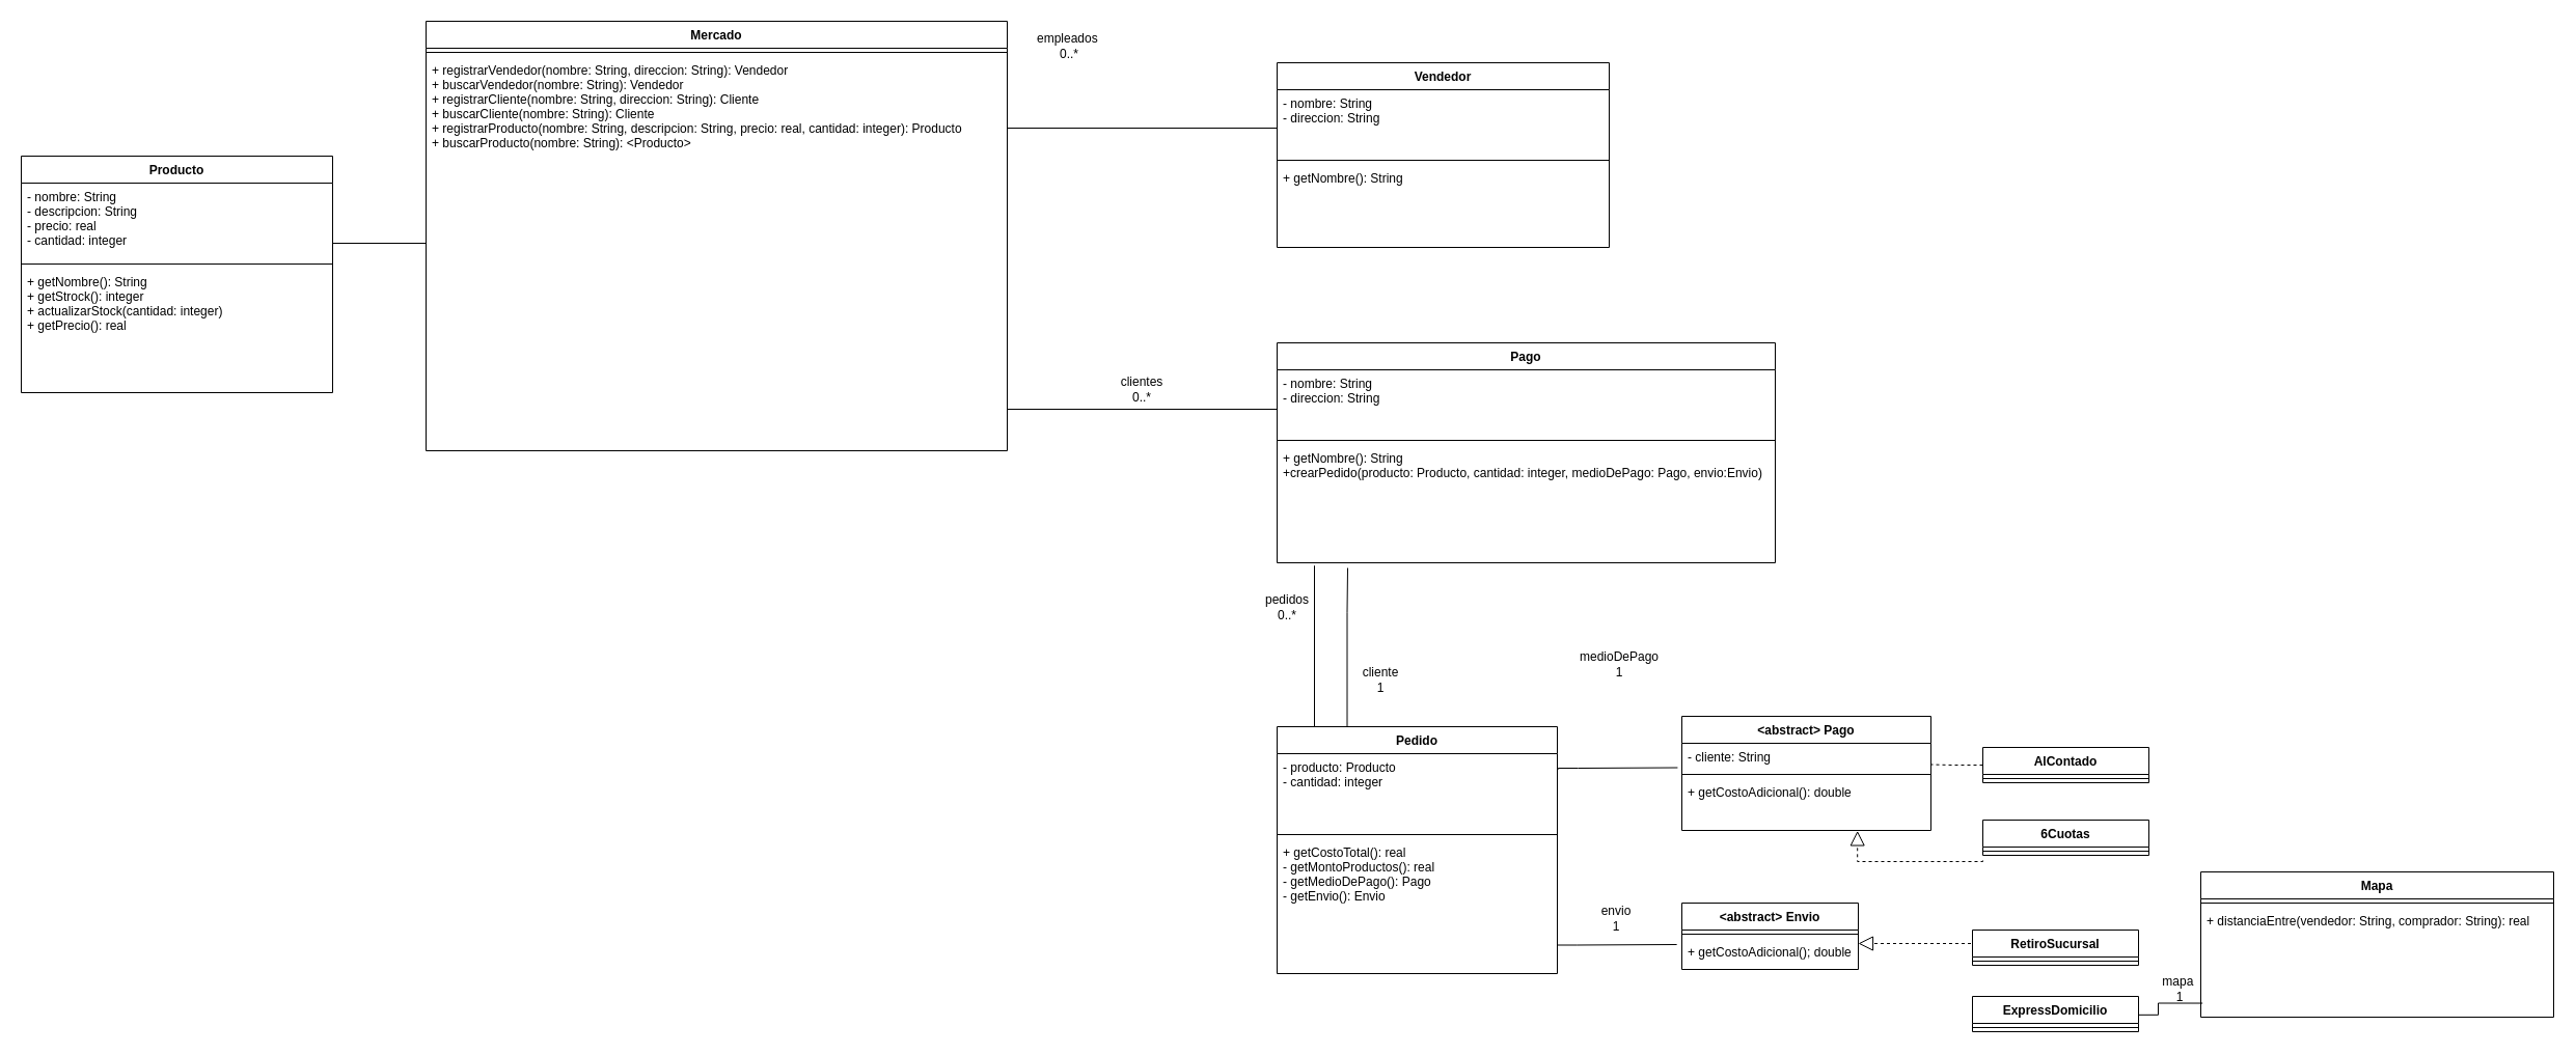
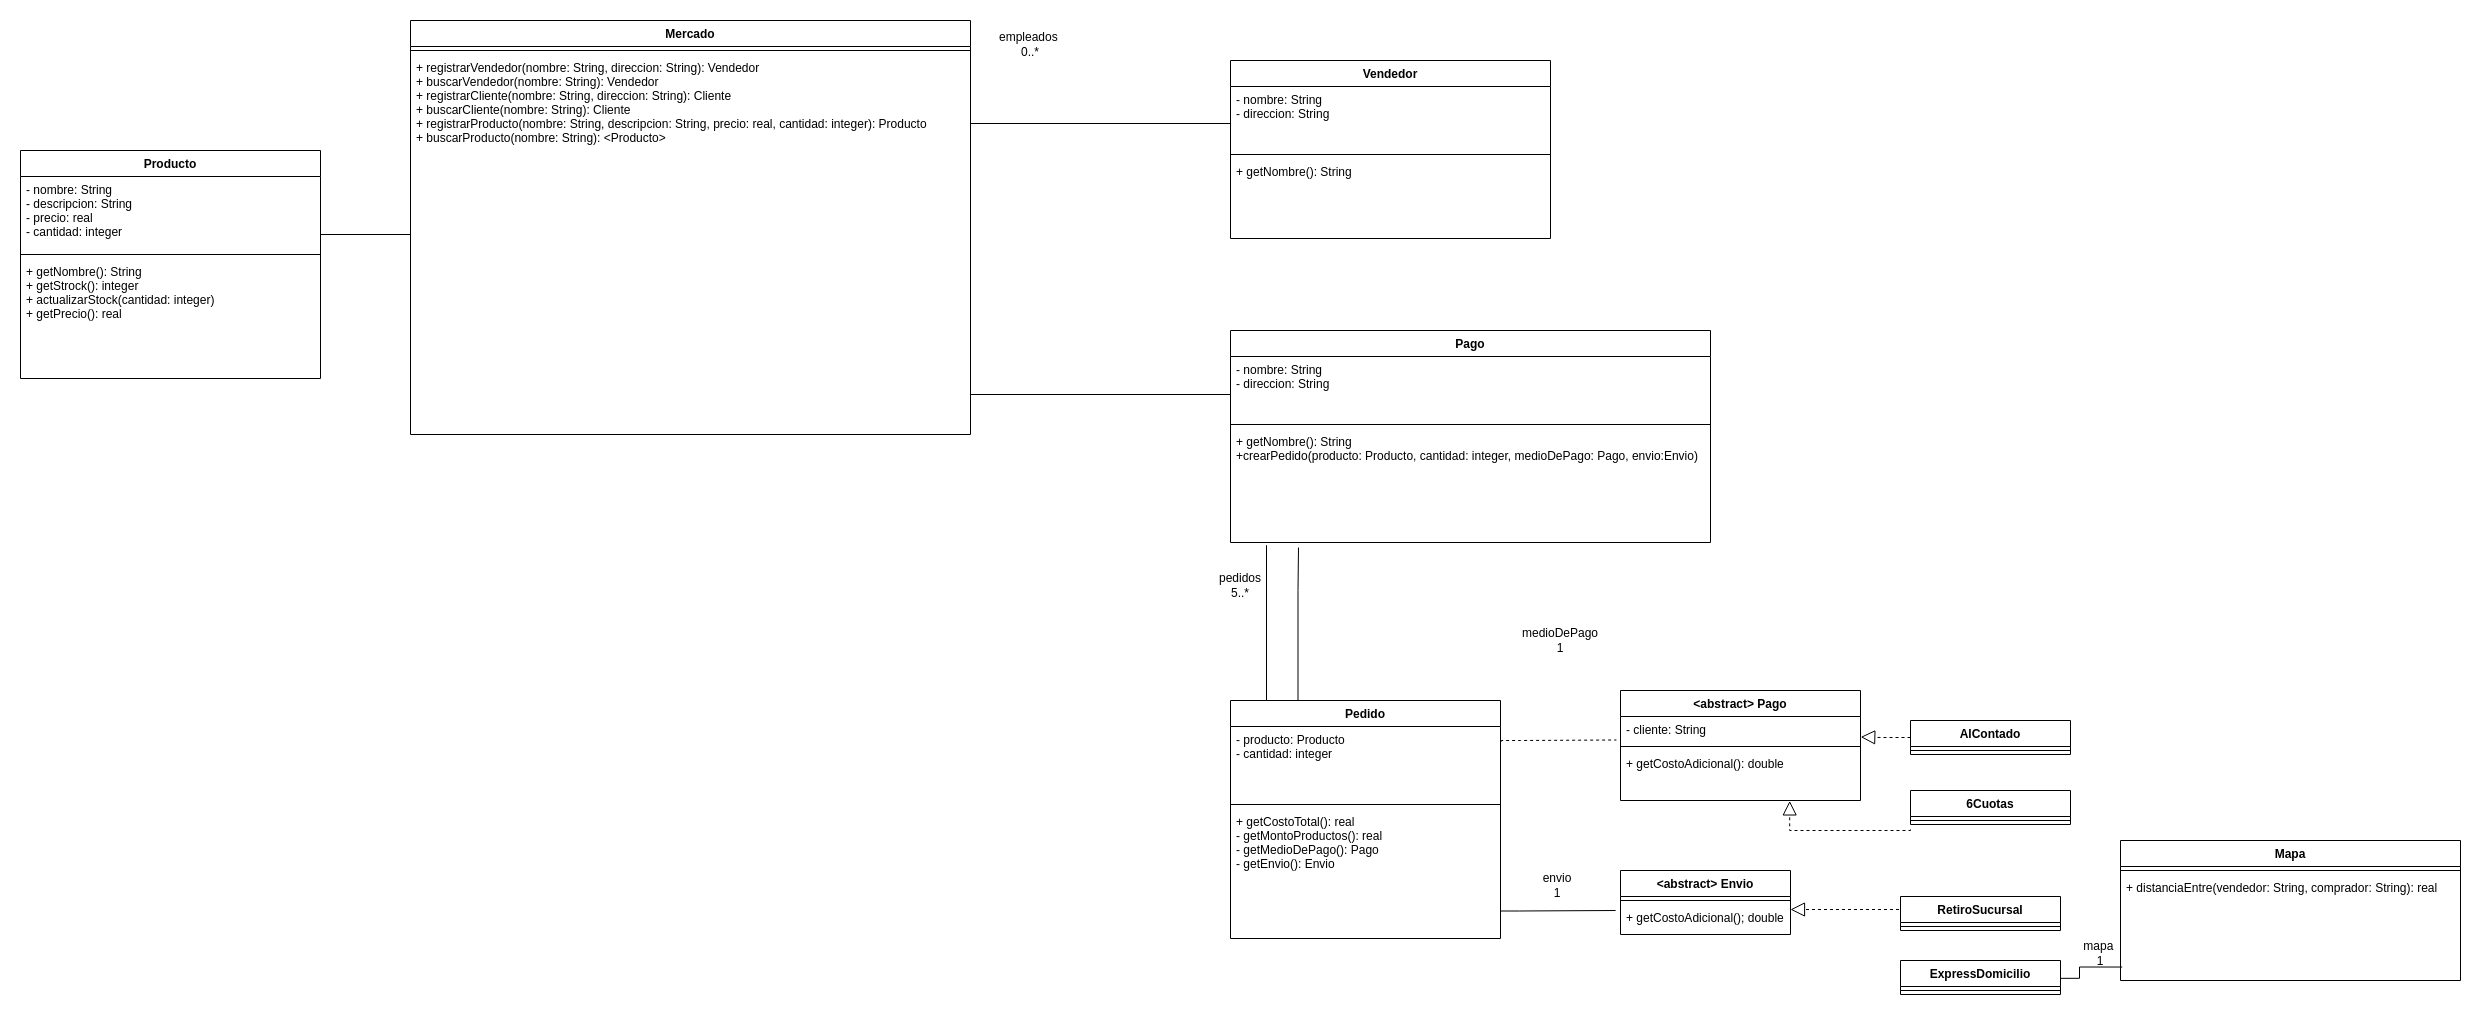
- <mxCell id="16" value="clientes&lt;br&gt;0..*" style="text;html=1;strokeColor=none;fillColor=none;align=center;verticalAlign=middle;whiteSpace=wrap;rounded=0;" vertex="1" parent="1"><mxGeometry x="1070" y="360" width="60" height="30" as="geometry" /></mxCell>
- <mxCell id="56" value="pedidos&lt;br&gt;0..*" style="text;html=1;strokeColor=none;fillColor=none;align=center;verticalAlign=middle;whiteSpace=wrap;rounded=0;" vertex="1" parent="1"><mxGeometry x="1210" y="570" width="60" height="30" as="geometry" /></mxCell>
+ <mxCell id="56" value="pedidos&lt;br&gt;5..*" style="text;html=1;strokeColor=none;fillColor=none;align=center;verticalAlign=middle;whiteSpace=wrap;rounded=0;" vertex="1" parent="1"><mxGeometry x="1210" y="570" width="60" height="30" as="geometry" /></mxCell>
- <mxCell id="27" value="cliente&lt;br&gt;1" style="text;html=1;strokeColor=none;fillColor=none;align=center;verticalAlign=middle;whiteSpace=wrap;rounded=0;" vertex="1" parent="1"><mxGeometry x="1300" y="640" width="60" height="30" as="geometry" /></mxCell>
- <mxCell id="34" value="" style="endArrow=none;dashed=1;endFill=0;endSize=12;html=1;rounded=0;edgeStyle=orthogonalEdgeStyle;exitX=0;exitY=0.5;exitDx=0;exitDy=0;entryX=1.001;entryY=0.788;entryDx=0;entryDy=0;entryPerimeter=0;" edge="1" parent="1" source="32" target="29"><mxGeometry width="160" relative="1" as="geometry"><mxPoint x="1800" y="640" as="sourcePoint" /><mxPoint x="1870" y="737" as="targetPoint" /><Array as="points"><mxPoint x="1880" y="737" /></Array></mxGeometry></mxCell>
+ <mxCell id="34" value="" style="endArrow=block;dashed=1;endFill=0;endSize=12;html=1;rounded=0;edgeStyle=orthogonalEdgeStyle;exitX=0;exitY=0.5;exitDx=0;exitDy=0;entryX=1.001;entryY=0.788;entryDx=0;entryDy=0;entryPerimeter=0;" edge="1" parent="1" source="32" target="29"><mxGeometry width="160" relative="1" as="geometry"><mxPoint x="1800" y="640" as="sourcePoint" /><mxPoint x="1870" y="737" as="targetPoint" /><Array as="points"><mxPoint x="1880" y="737" /></Array></mxGeometry></mxCell>
- <mxCell id="37" value="" style="endArrow=none;html=1;edgeStyle=orthogonalEdgeStyle;rounded=0;exitX=1.003;exitY=0.205;exitDx=0;exitDy=0;entryX=-0.017;entryY=0.904;entryDx=0;entryDy=0;entryPerimeter=0;exitPerimeter=0;" edge="1" parent="1" source="23" target="29"><mxGeometry relative="1" as="geometry"><mxPoint x="1307.5" y="710" as="sourcePoint" /><mxPoint x="1308" y="557" as="targetPoint" /><Array as="points"><mxPoint x="1501" y="740" /><mxPoint x="1520" y="740" /></Array></mxGeometry></mxCell>
+ <mxCell id="37" value="" style="endArrow=none;html=1;edgeStyle=orthogonalEdgeStyle;rounded=0;exitX=1.003;exitY=0.205;exitDx=0;exitDy=0;entryX=-0.017;entryY=0.904;entryDx=0;entryDy=0;entryPerimeter=0;exitPerimeter=0;dashed=1;" edge="1" parent="1" source="23" target="29"><mxGeometry relative="1" as="geometry"><mxPoint x="1307.5" y="710" as="sourcePoint" /><mxPoint x="1308" y="557" as="targetPoint" /><Array as="points"><mxPoint x="1501" y="740" /><mxPoint x="1520" y="740" /></Array></mxGeometry></mxCell>
